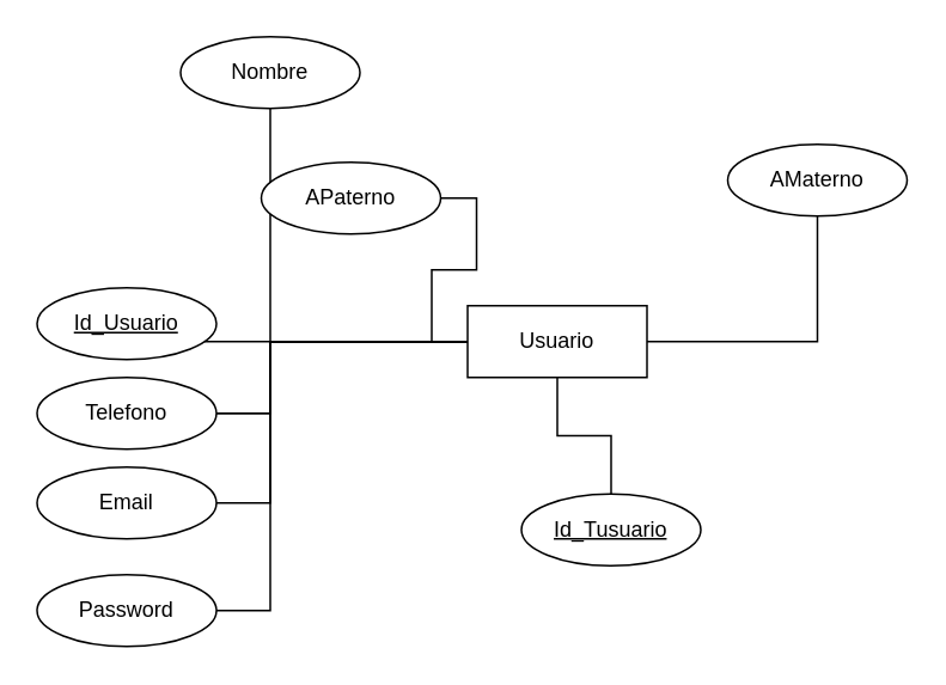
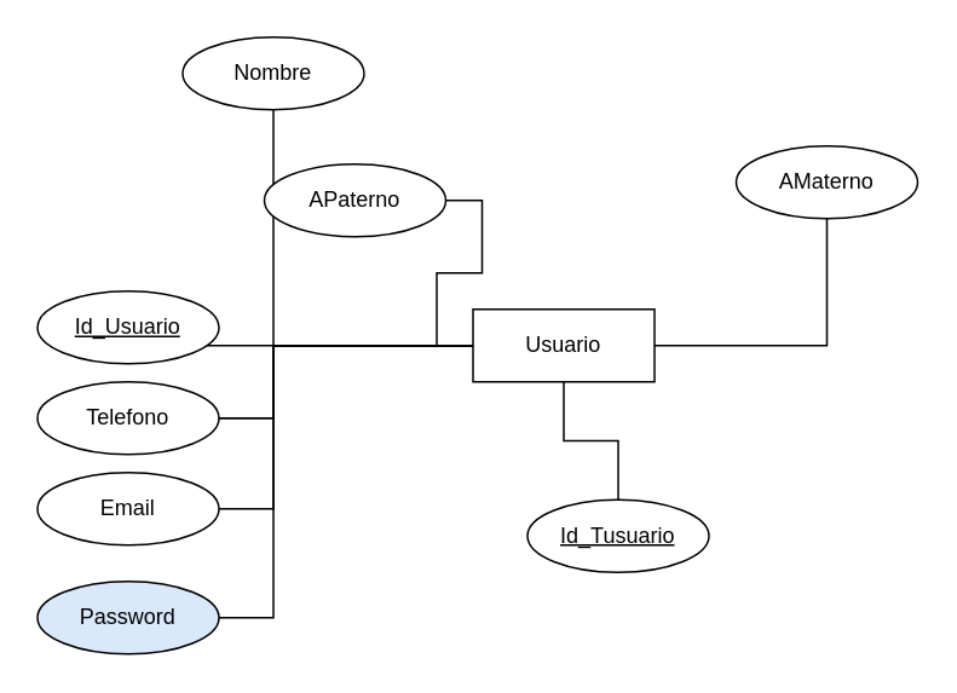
- <mxCell id="17" value="Password" style="ellipse;whiteSpace=wrap;html=1;align=center;" vertex="1" parent="1"><mxGeometry x="20" y="320" width="100" height="40" as="geometry" /></mxCell>
+ <mxCell id="17" value="Password" style="ellipse;whiteSpace=wrap;html=1;align=center;fillColor=#dae8fc;" vertex="1" parent="1"><mxGeometry x="20" y="320" width="100" height="40" as="geometry" /></mxCell>
